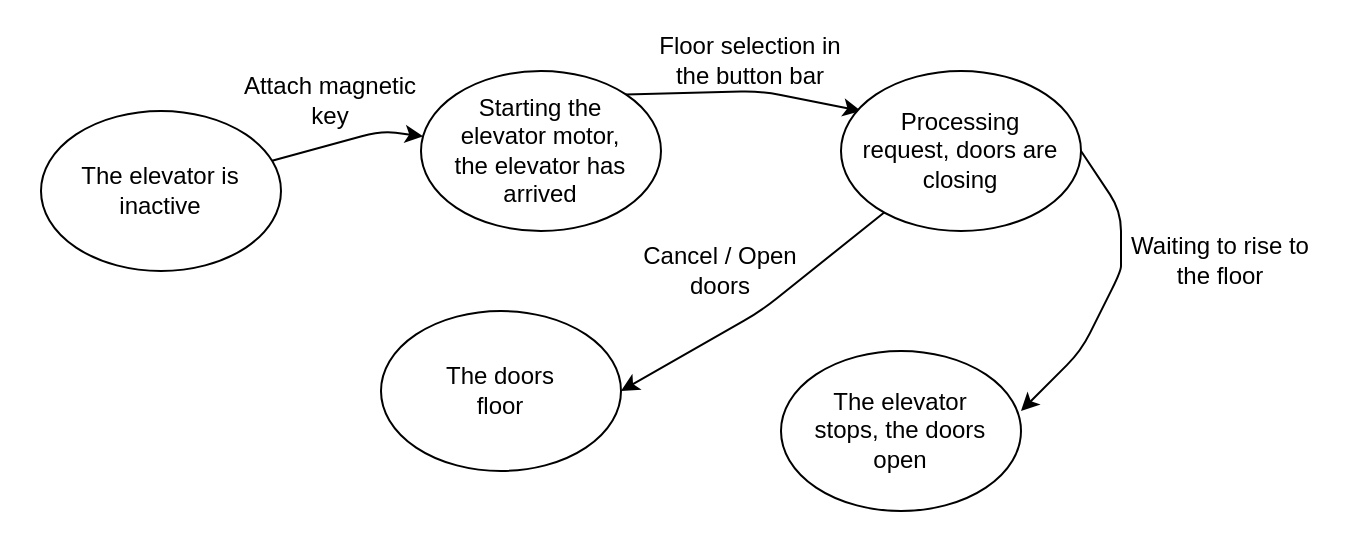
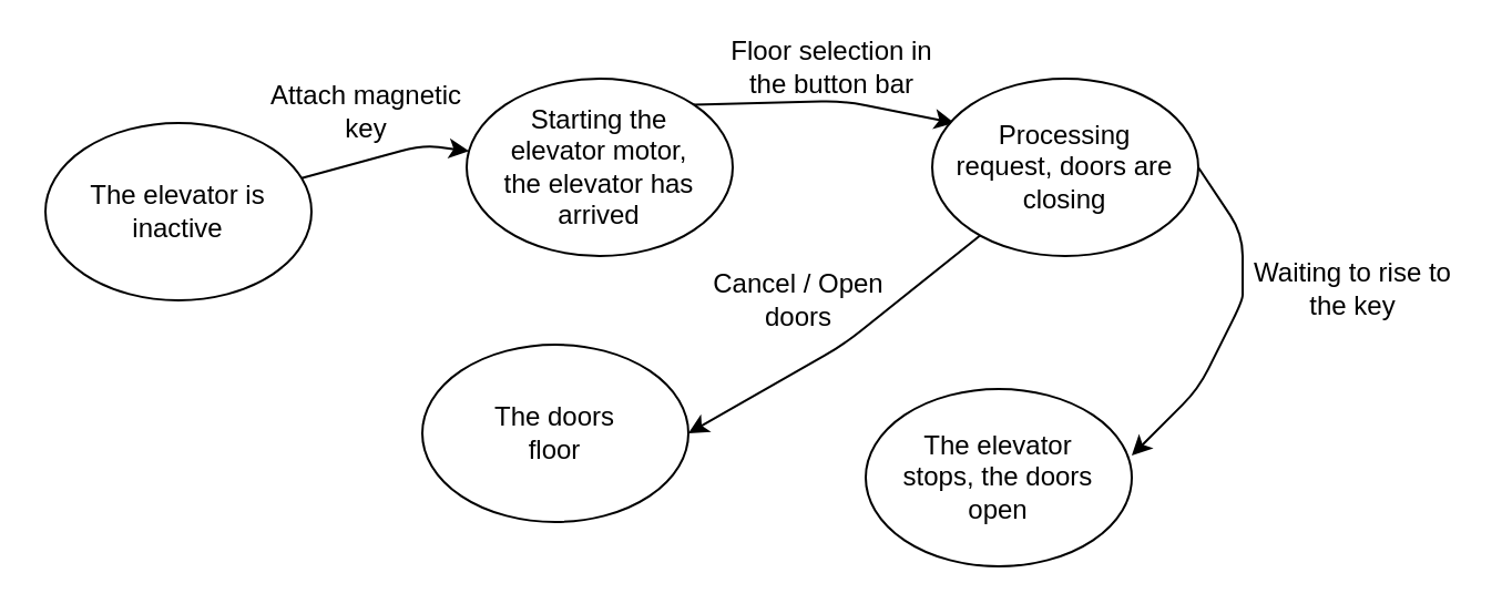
- <mxCell id="18" value="Waiting to rise to the floor" style="text;html=1;strokeColor=none;fillColor=none;align=center;verticalAlign=middle;whiteSpace=wrap;rounded=0;" vertex="1" parent="1"><mxGeometry x="560" y="115" width="100" height="30" as="geometry" /></mxCell>
+ <mxCell id="18" value="Waiting to rise to the key" style="text;html=1;strokeColor=none;fillColor=none;align=center;verticalAlign=middle;whiteSpace=wrap;rounded=0;" vertex="1" parent="1"><mxGeometry x="560" y="115" width="100" height="30" as="geometry" /></mxCell>
